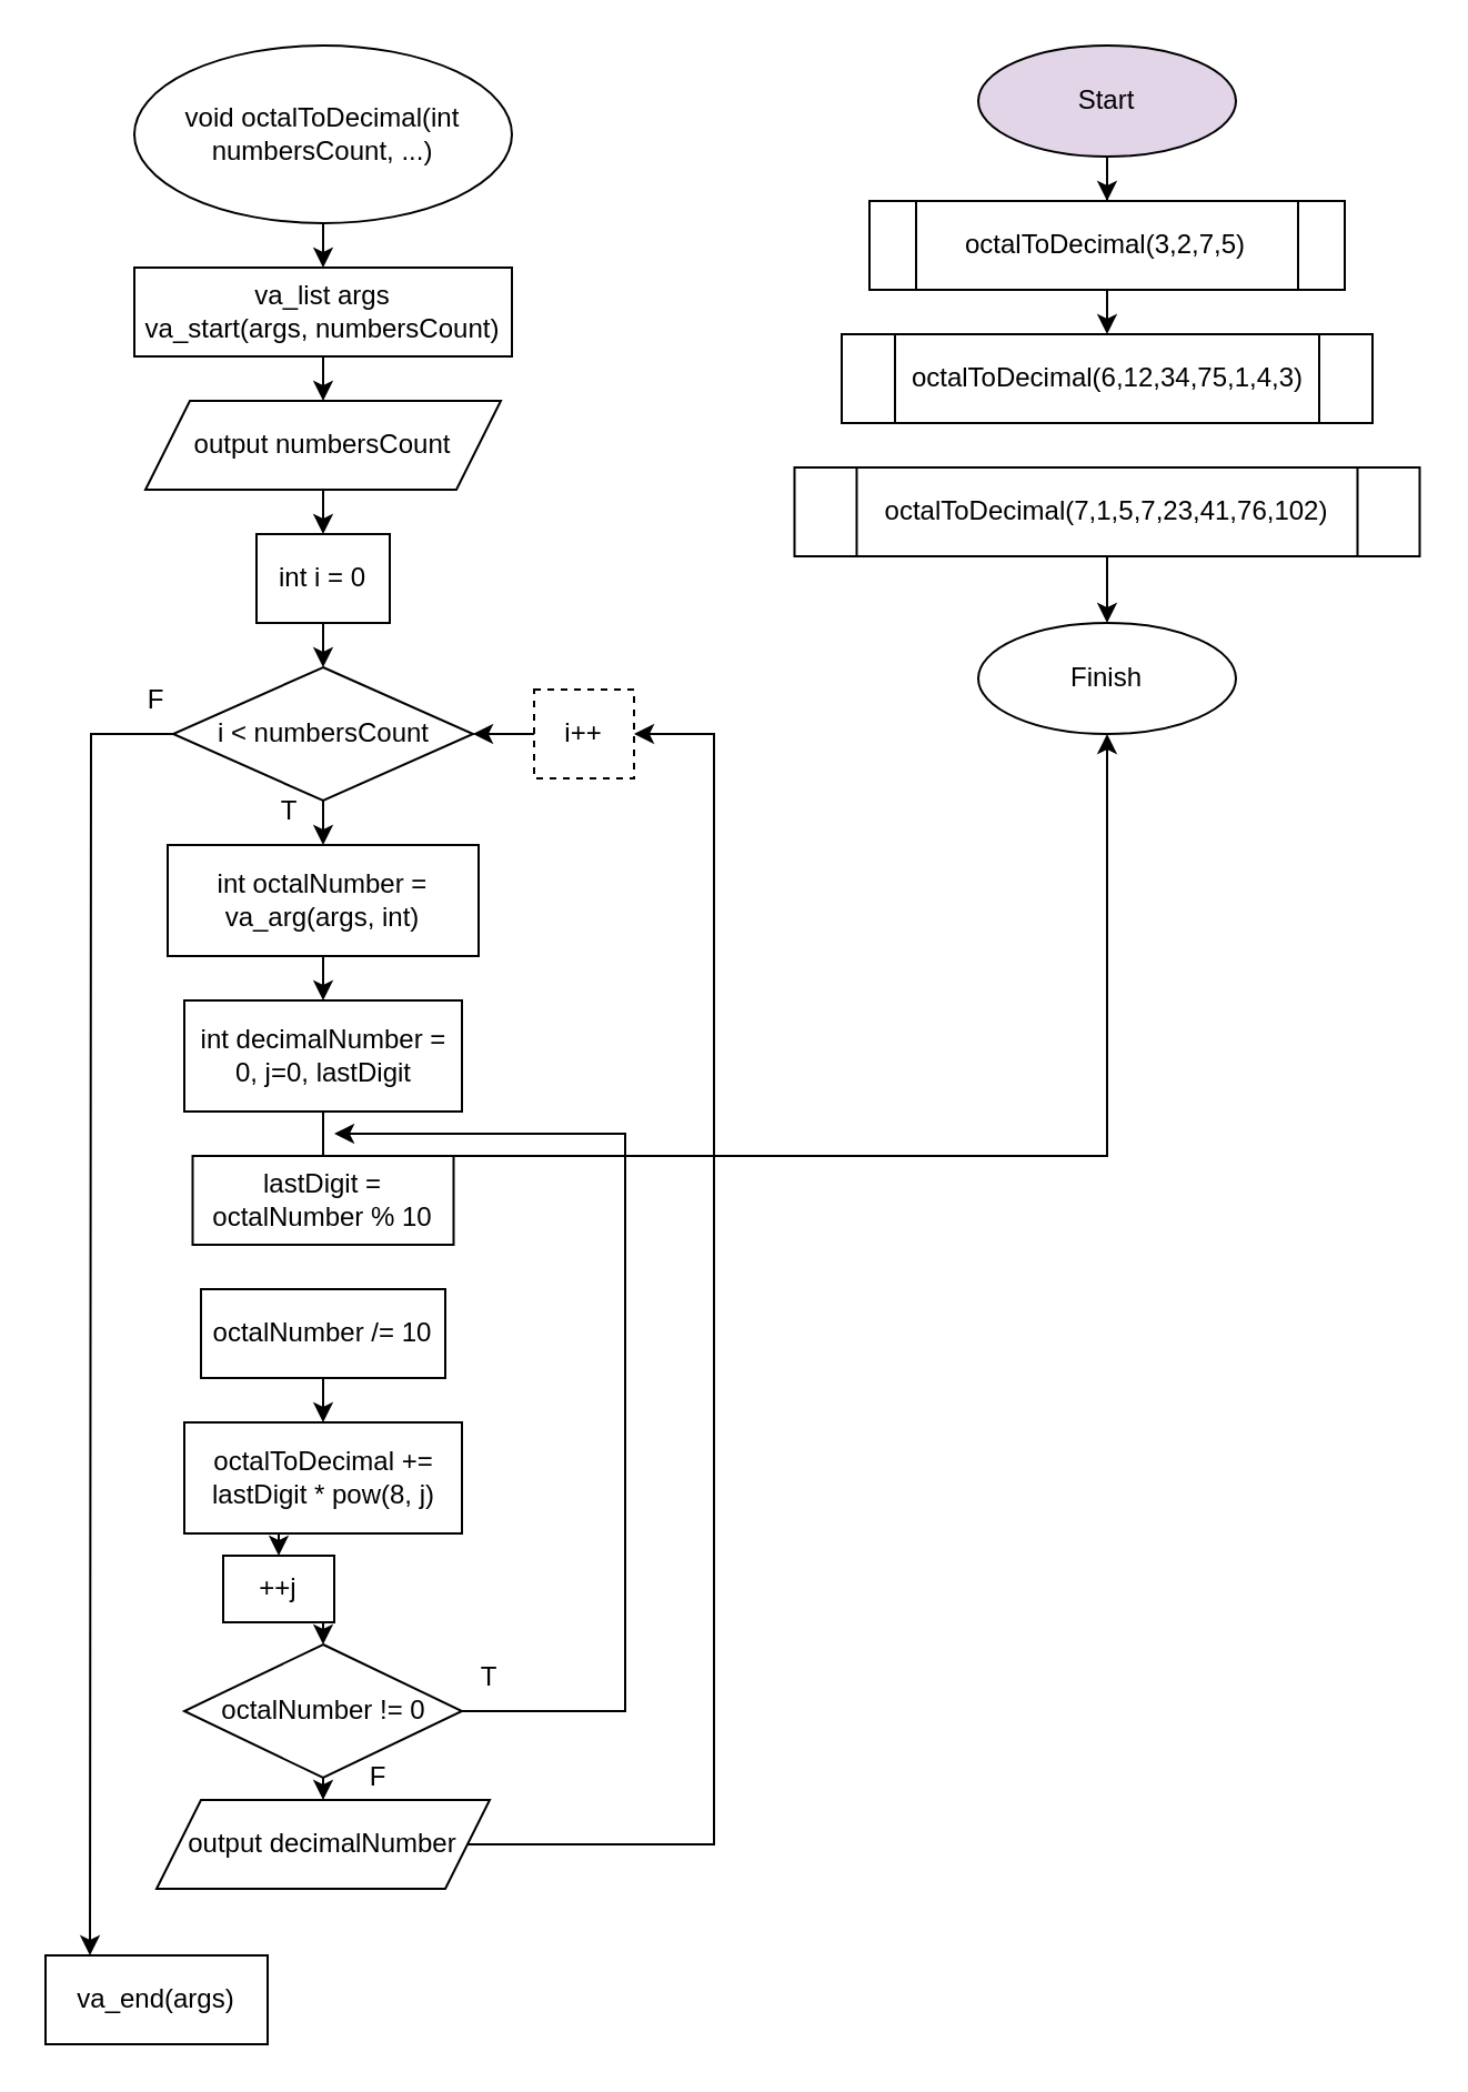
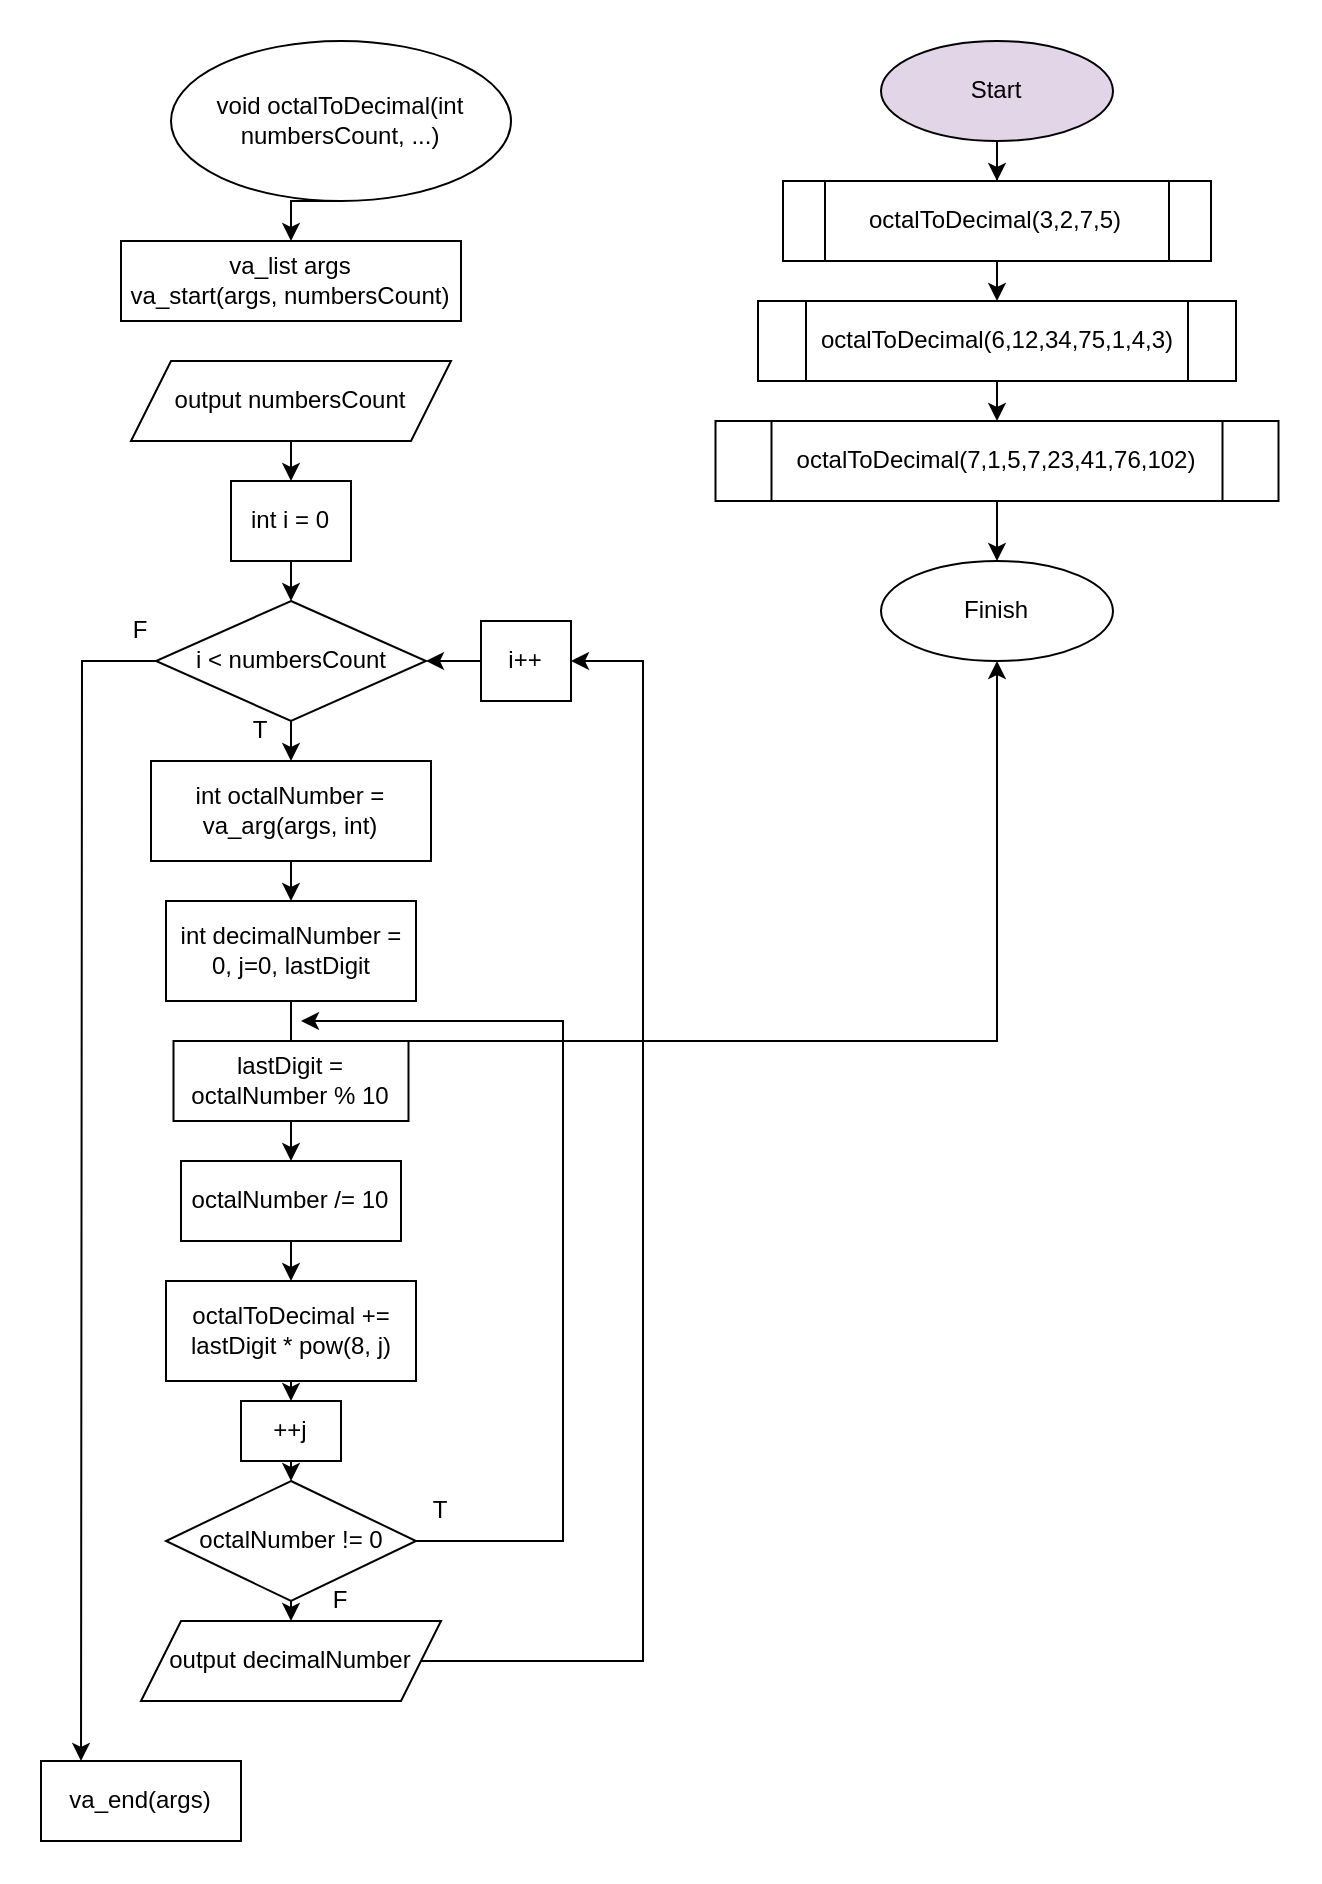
- <mxCell id="3" value="void octalToDecimal(int numbersCount, ...)" style="ellipse;whiteSpace=wrap;html=1;" vertex="1" parent="1"><mxGeometry x="60" y="20" width="170" height="80" as="geometry" /></mxCell>
+ <mxCell id="3" value="void octalToDecimal(int numbersCount, ...)" style="ellipse;whiteSpace=wrap;html=1;" vertex="1" parent="1"><mxGeometry x="85" y="20" width="170" height="80" as="geometry" /></mxCell>
- <mxCell id="4" style="edgeStyle=orthogonalEdgeStyle;rounded=0;orthogonalLoop=1;jettySize=auto;html=1;exitX=0.5;exitY=1;exitDx=0;exitDy=0;entryX=0.5;entryY=0;entryDx=0;entryDy=0;" edge="1" parent="1" source="5" target="7"><mxGeometry relative="1" as="geometry" /></mxCell>
+ <mxCell id="41" style="edgeStyle=orthogonalEdgeStyle;rounded=0;orthogonalLoop=1;jettySize=auto;html=1;exitX=0.5;exitY=1;exitDx=0;exitDy=0;" edge="1" parent="1" source="42" target="44"><mxGeometry relative="1" as="geometry" /></mxCell>
- <mxCell id="11" value="i++" style="rounded=0;whiteSpace=wrap;html=1;dashed=1;" vertex="1" parent="1"><mxGeometry x="240" y="310" width="45" height="40" as="geometry" /></mxCell>
+ <mxCell id="11" value="i++" style="rounded=0;whiteSpace=wrap;html=1;" vertex="1" parent="1"><mxGeometry x="240" y="310" width="45" height="40" as="geometry" /></mxCell>
+ <mxCell id="16" style="edgeStyle=orthogonalEdgeStyle;rounded=0;orthogonalLoop=1;jettySize=auto;html=1;exitX=0.5;exitY=1;exitDx=0;exitDy=0;entryX=0.5;entryY=0;entryDx=0;entryDy=0;" edge="1" parent="1" source="17" target="19"><mxGeometry relative="1" as="geometry" /></mxCell>
- <mxCell id="23" value="++j" style="rounded=0;whiteSpace=wrap;html=1;" vertex="1" parent="1"><mxGeometry x="100" y="700" width="50" height="30" as="geometry" /></mxCell>
+ <mxCell id="23" value="++j" style="rounded=0;whiteSpace=wrap;html=1;" vertex="1" parent="1"><mxGeometry x="120" y="700" width="50" height="30" as="geometry" /></mxCell>
